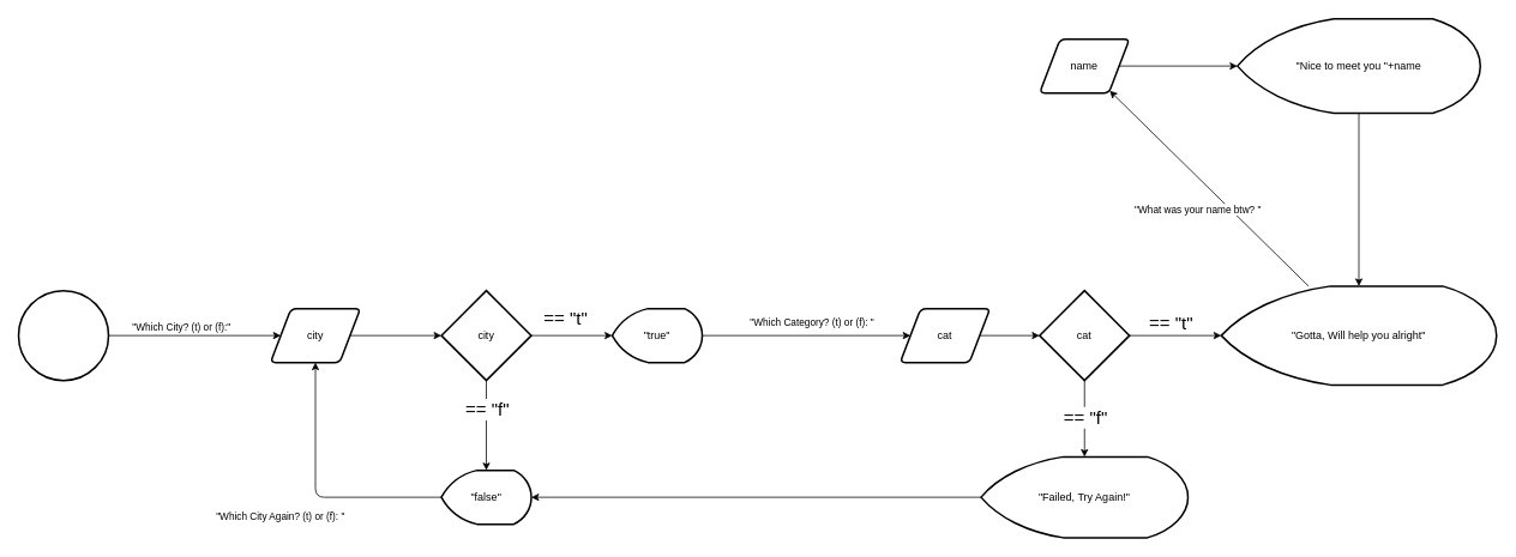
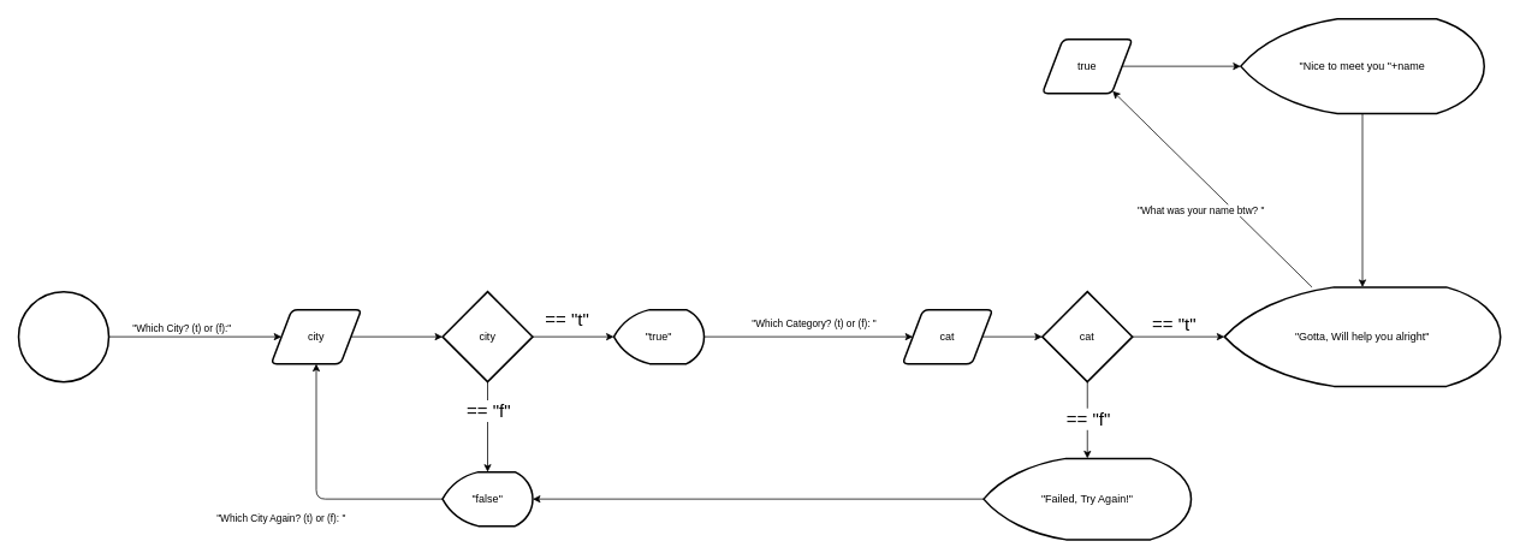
- <mxCell id="31" value="name" style="shape=parallelogram;html=1;strokeWidth=2;perimeter=parallelogramPerimeter;whiteSpace=wrap;rounded=1;arcSize=12;size=0.23;" parent="1" vertex="1"><mxGeometry x="1155" y="43" width="100" height="60" as="geometry" /></mxCell>
+ <mxCell id="31" value="true" style="shape=parallelogram;html=1;strokeWidth=2;perimeter=parallelogramPerimeter;whiteSpace=wrap;rounded=1;arcSize=12;size=0.23;" parent="1" vertex="1"><mxGeometry x="1155" y="43" width="100" height="60" as="geometry" /></mxCell>
